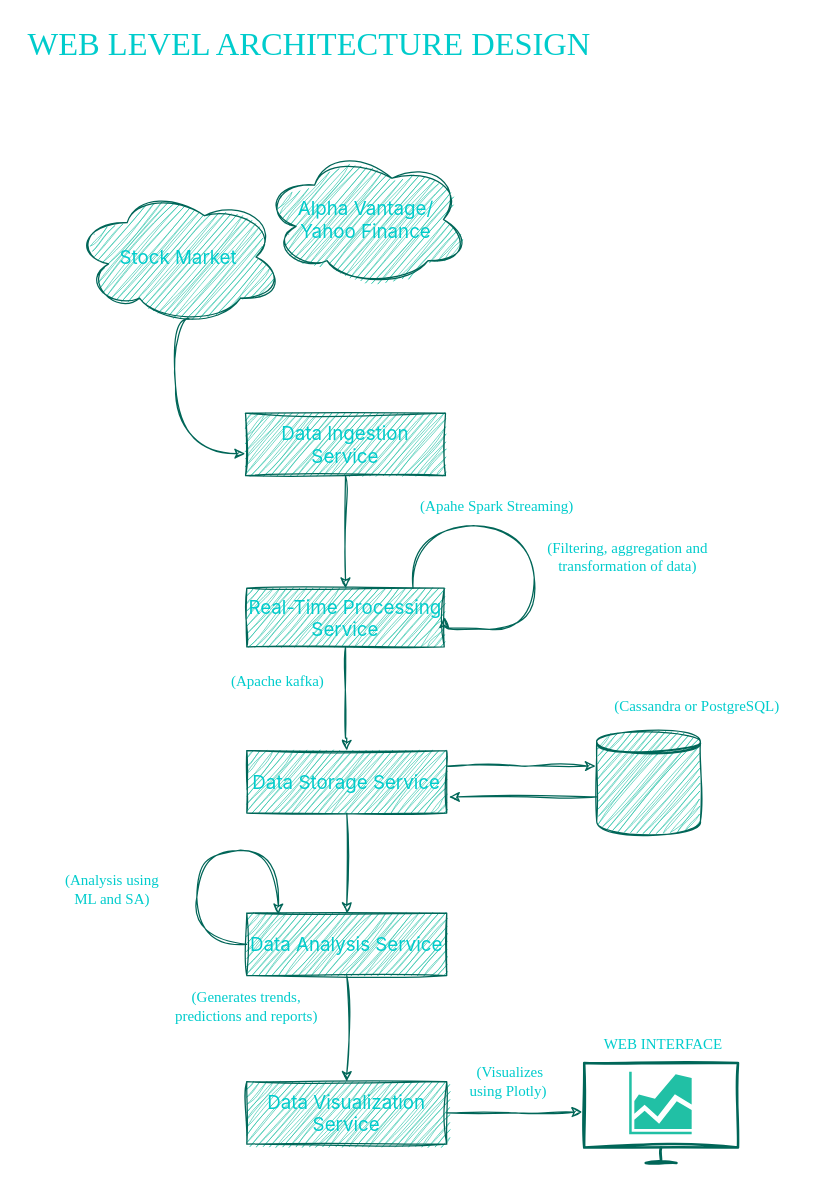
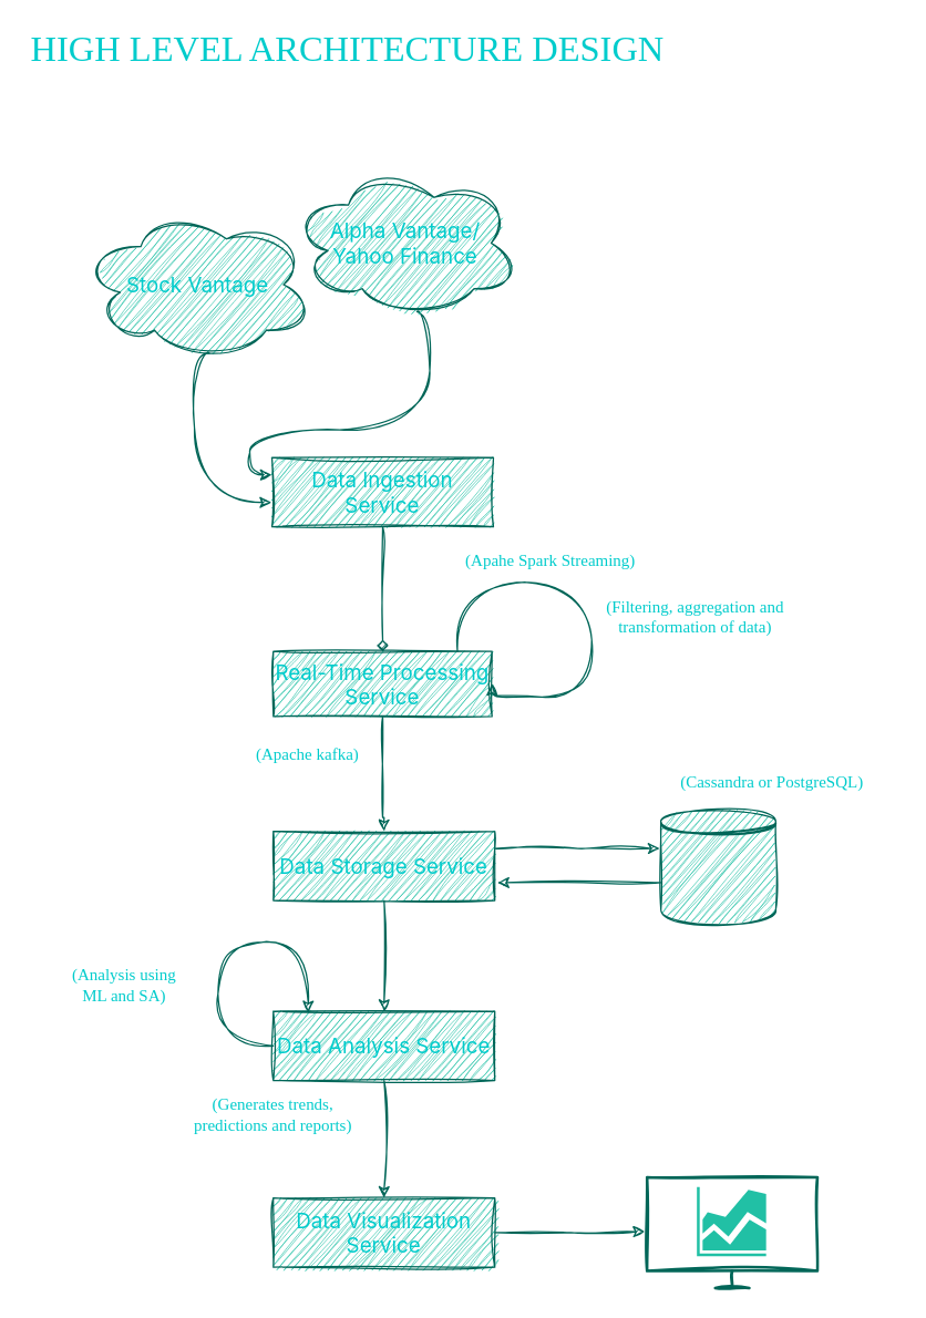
- <mxCell id="31" value="WEB LEVEL ARCHITECTURE DESIGN" style="text;html=1;align=left;verticalAlign=middle;whiteSpace=wrap;rounded=0;fontFamily=Architects Daughter;fontSource=https%3A%2F%2Ffonts.googleapis.com%2Fcss%3Ffamily%3DArchitects%2BDaughter;fontSize=26;labelBackgroundColor=none;fontColor=#00CCCC;" vertex="1" parent="1"><mxGeometry x="20" y="20" width="470" height="30" as="geometry" /></mxCell>
+ <mxCell id="31" value="HIGH LEVEL ARCHITECTURE DESIGN" style="text;html=1;align=left;verticalAlign=middle;whiteSpace=wrap;rounded=0;fontFamily=Architects Daughter;fontSource=https%3A%2F%2Ffonts.googleapis.com%2Fcss%3Ffamily%3DArchitects%2BDaughter;fontSize=26;labelBackgroundColor=none;fontColor=#00CCCC;" vertex="1" parent="1"><mxGeometry x="20" y="20" width="470" height="30" as="geometry" /></mxCell>
- <mxCell id="14" value="&lt;span style=&quot;font-family: -apple-system, BlinkMacSystemFont, &amp;quot;Segoe UI&amp;quot;, Roboto, &amp;quot;Helvetica Neue&amp;quot;, Arial, &amp;quot;Noto Sans&amp;quot;, &amp;quot;Liberation Sans&amp;quot;, sans-serif, &amp;quot;Apple Color Emoji&amp;quot;, &amp;quot;Segoe UI Emoji&amp;quot;, &amp;quot;Segoe UI Symbol&amp;quot;, &amp;quot;Noto Color Emoji&amp;quot;; font-size: 15px; text-align: left;&quot;&gt;Stock Market&lt;/span&gt;" style="ellipse;shape=cloud;whiteSpace=wrap;html=1;sketch=1;hachureGap=4;jiggle=2;curveFitting=1;fontFamily=Architects Daughter;fontSource=https%3A%2F%2Ffonts.googleapis.com%2Fcss%3Ffamily%3DArchitects%2BDaughter;labelBackgroundColor=none;fillColor=#21C0A5;strokeColor=#006658;fontColor=#00CCCC;" vertex="1" parent="1"><mxGeometry x="60" y="150" width="165" height="110" as="geometry" /></mxCell>
+ <mxCell id="14" value="&lt;span style=&quot;font-family: -apple-system, BlinkMacSystemFont, &amp;quot;Segoe UI&amp;quot;, Roboto, &amp;quot;Helvetica Neue&amp;quot;, Arial, &amp;quot;Noto Sans&amp;quot;, &amp;quot;Liberation Sans&amp;quot;, sans-serif, &amp;quot;Apple Color Emoji&amp;quot;, &amp;quot;Segoe UI Emoji&amp;quot;, &amp;quot;Segoe UI Symbol&amp;quot;, &amp;quot;Noto Color Emoji&amp;quot;; font-size: 15px; text-align: left;&quot;&gt;Stock Vantage&lt;/span&gt;" style="ellipse;shape=cloud;whiteSpace=wrap;html=1;sketch=1;hachureGap=4;jiggle=2;curveFitting=1;fontFamily=Architects Daughter;fontSource=https%3A%2F%2Ffonts.googleapis.com%2Fcss%3Ffamily%3DArchitects%2BDaughter;labelBackgroundColor=none;fillColor=#21C0A5;strokeColor=#006658;fontColor=#00CCCC;" vertex="1" parent="1"><mxGeometry x="60" y="150" width="165" height="110" as="geometry" /></mxCell>
+ <mxCell id="12" style="edgeStyle=orthogonalEdgeStyle;rounded=0;sketch=1;hachureGap=4;jiggle=2;curveFitting=1;orthogonalLoop=1;jettySize=auto;html=1;entryX=0;entryY=0.25;entryDx=0;entryDy=0;fontFamily=Architects Daughter;fontSource=https%3A%2F%2Ffonts.googleapis.com%2Fcss%3Ffamily%3DArchitects%2BDaughter;curved=1;exitX=0.55;exitY=0.95;exitDx=0;exitDy=0;exitPerimeter=0;labelBackgroundColor=none;strokeColor=#006658;fontColor=default;" edge="1" parent="1" source="13" target="3"><mxGeometry relative="1" as="geometry"><mxPoint x="275.059" y="240" as="sourcePoint" /><Array as="points"><mxPoint x="310" y="225" /><mxPoint x="310" y="310" /><mxPoint x="180" y="310" /><mxPoint x="180" y="343" /></Array></mxGeometry></mxCell>
- <mxCell id="2" style="edgeStyle=orthogonalEdgeStyle;rounded=0;sketch=1;hachureGap=4;jiggle=2;curveFitting=1;orthogonalLoop=1;jettySize=auto;html=1;exitX=0.5;exitY=1;exitDx=0;exitDy=0;entryX=0.5;entryY=0;entryDx=0;entryDy=0;fontFamily=Architects Daughter;fontSource=https%3A%2F%2Ffonts.googleapis.com%2Fcss%3Ffamily%3DArchitects%2BDaughter;labelBackgroundColor=none;strokeColor=#006658;fontColor=default;" edge="1" parent="1" source="3" target="5"><mxGeometry relative="1" as="geometry" /></mxCell>
+ <mxCell id="2" style="edgeStyle=orthogonalEdgeStyle;rounded=0;sketch=1;hachureGap=4;jiggle=2;curveFitting=1;orthogonalLoop=1;jettySize=auto;html=1;exitX=0.5;exitY=1;exitDx=0;exitDy=0;entryX=0.5;entryY=0;entryDx=0;entryDy=0;fontFamily=Architects Daughter;fontSource=https%3A%2F%2Ffonts.googleapis.com%2Fcss%3Ffamily%3DArchitects%2BDaughter;labelBackgroundColor=none;strokeColor=#006658;fontColor=default;endArrow=diamond;" edge="1" parent="1" source="3" target="5"><mxGeometry relative="1" as="geometry" /></mxCell>
- <mxCell id="30" value="WEB INTERFACE" style="text;html=1;align=center;verticalAlign=middle;resizable=0;points=[];autosize=1;strokeColor=none;fillColor=none;fontFamily=Architects Daughter;fontSource=https%3A%2F%2Ffonts.googleapis.com%2Fcss%3Ffamily%3DArchitects%2BDaughter;labelBackgroundColor=none;fontColor=#00CCCC;" vertex="1" parent="1"><mxGeometry x="470.08" y="820" width="120" height="30" as="geometry" /></mxCell>
- <mxCell id="28" value="(Visualizes using Plotly)&amp;nbsp;" style="text;html=1;align=center;verticalAlign=middle;whiteSpace=wrap;rounded=0;fontFamily=Architects Daughter;fontSource=https%3A%2F%2Ffonts.googleapis.com%2Fcss%3Ffamily%3DArchitects%2BDaughter;labelBackgroundColor=none;fontColor=#00CCCC;" vertex="1" parent="1"><mxGeometry x="367" y="850" width="82" height="30" as="geometry" /></mxCell>
